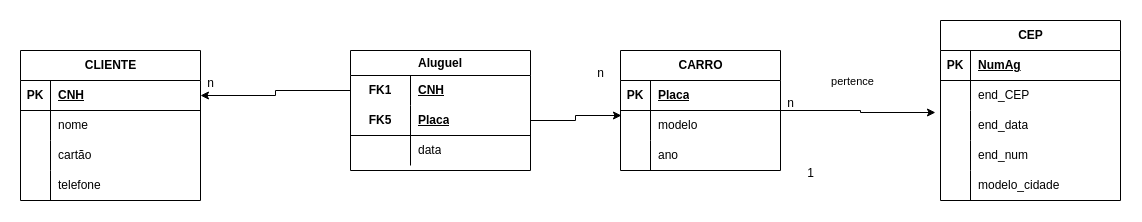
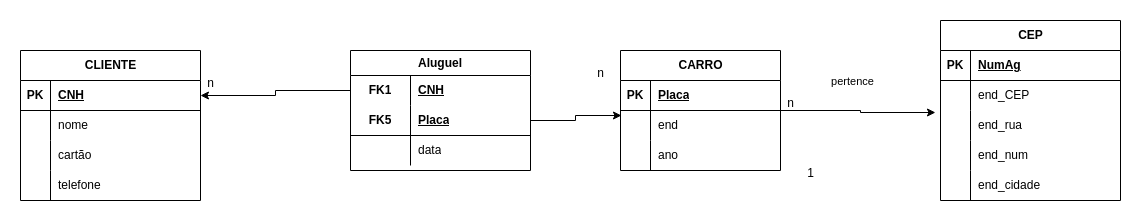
- <mxCell id="21" value="modelo" style="shape=partialRectangle;connectable=0;fillColor=none;top=0;left=0;bottom=0;right=0;align=left;spacingLeft=6;overflow=hidden;whiteSpace=wrap;html=1;" parent="19" vertex="1"><mxGeometry x="30" width="130" height="30" as="geometry"><mxRectangle width="130" height="30" as="alternateBounds" /></mxGeometry></mxCell>
+ <mxCell id="21" value="end" style="shape=partialRectangle;connectable=0;fillColor=none;top=0;left=0;bottom=0;right=0;align=left;spacingLeft=6;overflow=hidden;whiteSpace=wrap;html=1;" parent="19" vertex="1"><mxGeometry x="30" width="130" height="30" as="geometry"><mxRectangle width="130" height="30" as="alternateBounds" /></mxGeometry></mxCell>
- <mxCell id="34" value="end_data" style="shape=partialRectangle;connectable=0;fillColor=none;top=0;left=0;bottom=0;right=0;align=left;spacingLeft=6;overflow=hidden;whiteSpace=wrap;html=1;" parent="32" vertex="1"><mxGeometry x="30" width="150" height="30" as="geometry"><mxRectangle width="150" height="30" as="alternateBounds" /></mxGeometry></mxCell>
+ <mxCell id="34" value="end_rua" style="shape=partialRectangle;connectable=0;fillColor=none;top=0;left=0;bottom=0;right=0;align=left;spacingLeft=6;overflow=hidden;whiteSpace=wrap;html=1;" parent="32" vertex="1"><mxGeometry x="30" width="150" height="30" as="geometry"><mxRectangle width="150" height="30" as="alternateBounds" /></mxGeometry></mxCell>
- <mxCell id="40" value="modelo_cidade" style="shape=partialRectangle;connectable=0;fillColor=none;top=0;left=0;bottom=0;right=0;align=left;spacingLeft=6;overflow=hidden;whiteSpace=wrap;html=1;" parent="38" vertex="1"><mxGeometry x="30" width="150" height="30" as="geometry"><mxRectangle width="150" height="30" as="alternateBounds" /></mxGeometry></mxCell>
+ <mxCell id="40" value="end_cidade" style="shape=partialRectangle;connectable=0;fillColor=none;top=0;left=0;bottom=0;right=0;align=left;spacingLeft=6;overflow=hidden;whiteSpace=wrap;html=1;" parent="38" vertex="1"><mxGeometry x="30" width="150" height="30" as="geometry"><mxRectangle width="150" height="30" as="alternateBounds" /></mxGeometry></mxCell>
